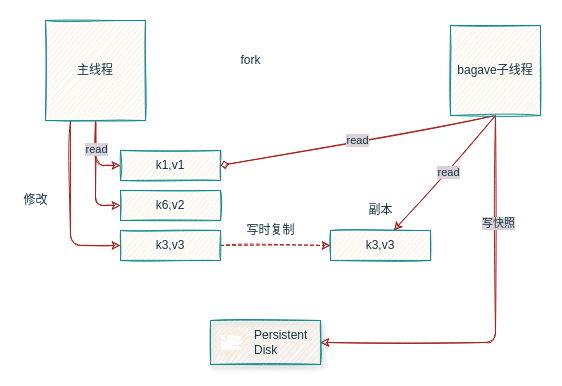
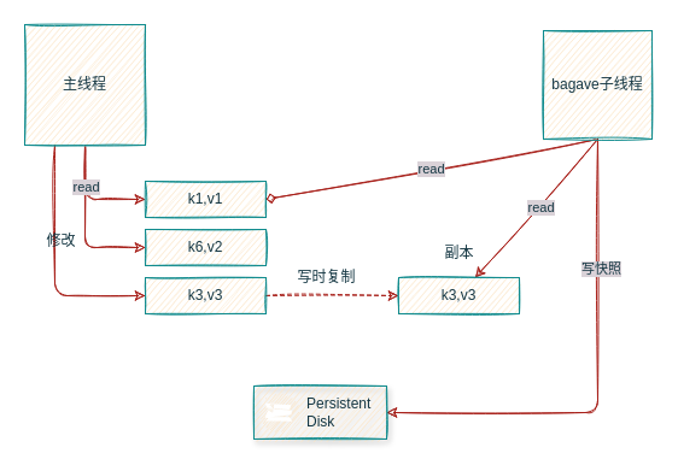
- <mxCell id="13" value="fork" style="text;html=1;align=center;verticalAlign=middle;resizable=0;points=[];autosize=1;fontColor=#143642;sketch=1;" vertex="1" parent="1"><mxGeometry x="230" y="50" width="40" height="20" as="geometry" /></mxCell>
- <mxCell id="6" value="主线程" style="whiteSpace=wrap;html=1;aspect=fixed;fillColor=#FAE5C7;strokeColor=#0F8B8D;fontColor=#143642;sketch=1;" vertex="1" parent="1"><mxGeometry x="45" y="20" width="100" height="100" as="geometry" /></mxCell>
+ <mxCell id="6" value="主线程" style="whiteSpace=wrap;html=1;aspect=fixed;fillColor=#FAE5C7;strokeColor=#0F8B8D;fontColor=#143642;sketch=1;" vertex="1" parent="1"><mxGeometry x="20" y="20" width="100" height="100" as="geometry" /></mxCell>
- <mxCell id="22" value="修改" style="text;html=1;align=center;verticalAlign=middle;resizable=0;points=[];autosize=1;fontColor=#143642;sketch=1;" vertex="1" parent="1"><mxGeometry x="15" y="190" width="40" height="20" as="geometry" /></mxCell>
+ <mxCell id="22" value="修改" style="text;html=1;align=center;verticalAlign=middle;resizable=0;points=[];autosize=1;fontColor=#143642;sketch=1;" vertex="1" parent="1"><mxGeometry x="30" y="190" width="40" height="20" as="geometry" /></mxCell>
